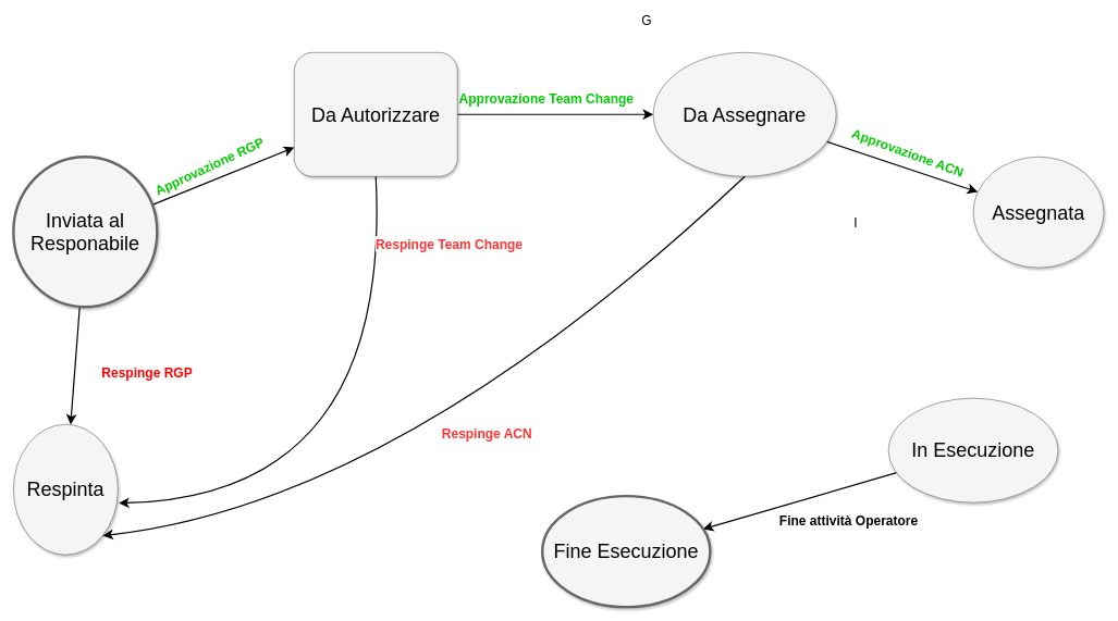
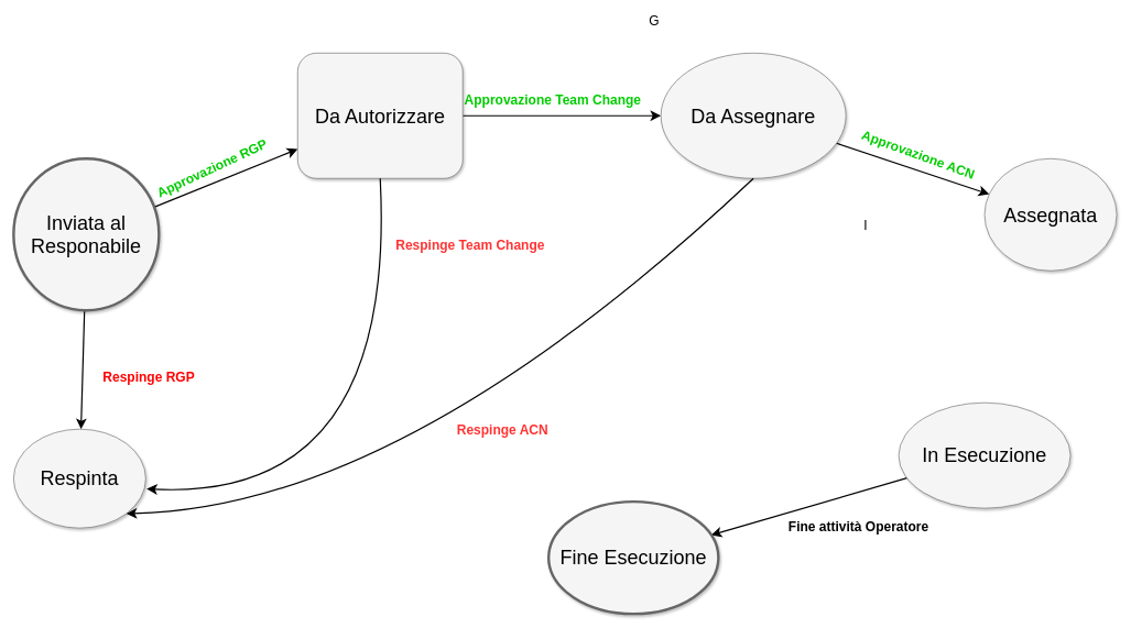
- <mxCell id="9" value="Respinta" style="ellipse;whiteSpace=wrap;html=1;rounded=0;shadow=1;strokeColor=#666666;strokeWidth=1;fontSize=30;align=center;fillColor=#f5f5f5;" parent="1" vertex="1"><mxGeometry x="20" y="650" width="160" height="200" as="geometry" /></mxCell>
+ <mxCell id="9" value="Respinta" style="ellipse;whiteSpace=wrap;html=1;rounded=0;shadow=1;strokeColor=#666666;strokeWidth=1;fontSize=30;align=center;fillColor=#f5f5f5;" parent="1" vertex="1"><mxGeometry x="20" y="650" width="200" height="150" as="geometry" /></mxCell>
